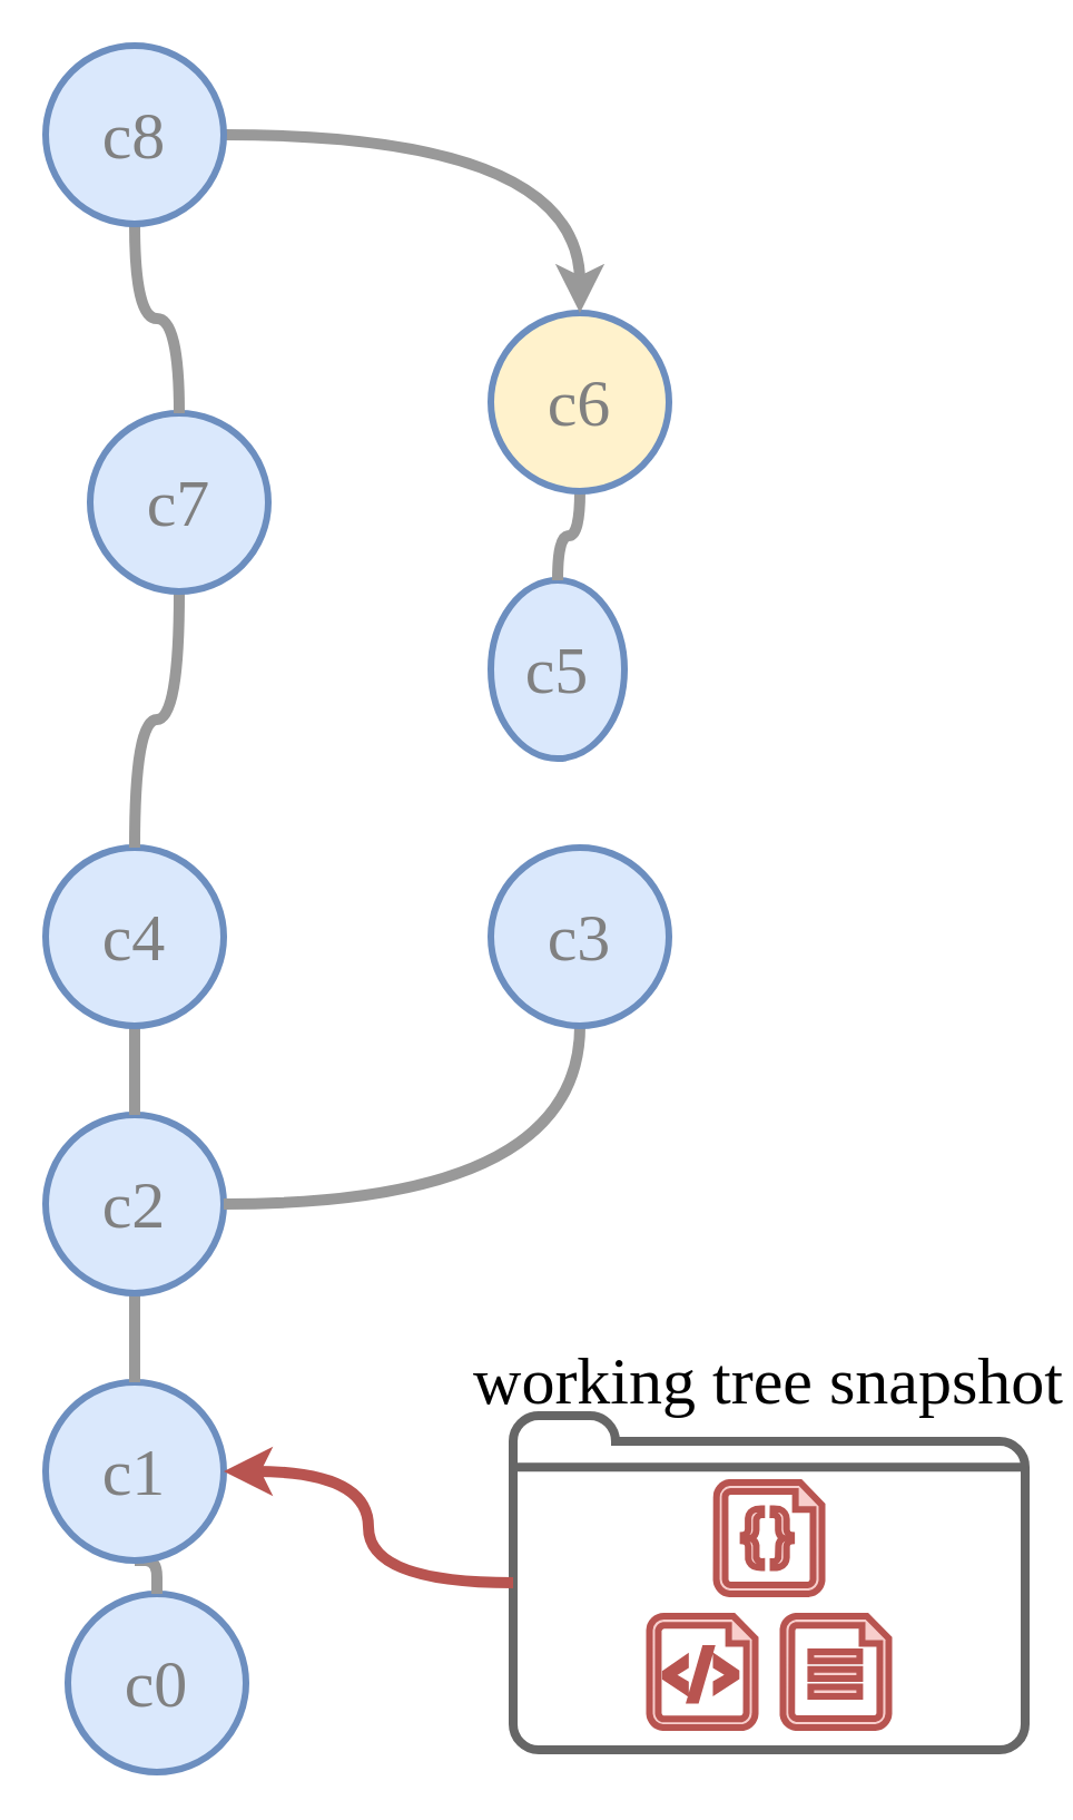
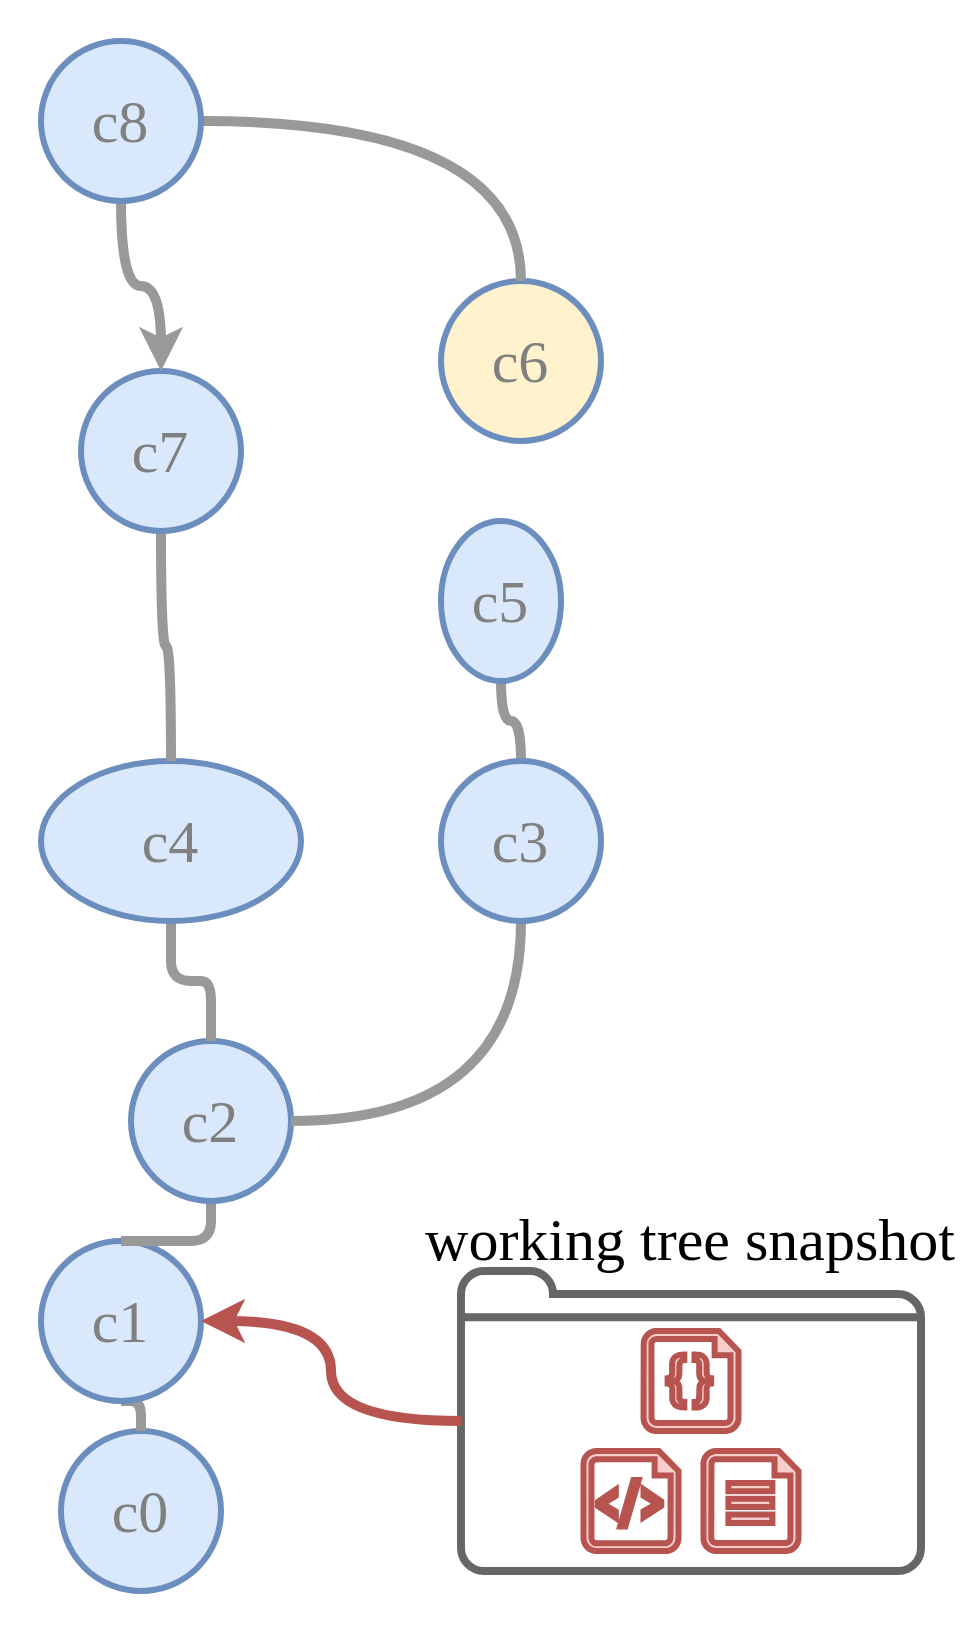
- <mxCell id="18" style="edgeStyle=orthogonalEdgeStyle;curved=1;orthogonalLoop=1;jettySize=auto;html=1;exitX=1;exitY=0.5;exitDx=0;exitDy=0;strokeColor=#999999;strokeWidth=5;endArrow=classic;endFill=0;" parent="1" source="19" target="14" edge="1"><mxGeometry relative="1" as="geometry" /></mxCell>
+ <mxCell id="18" style="edgeStyle=orthogonalEdgeStyle;curved=1;orthogonalLoop=1;jettySize=auto;html=1;exitX=1;exitY=0.5;exitDx=0;exitDy=0;strokeColor=#999999;strokeWidth=5;endArrow=none;endFill=0;" parent="1" source="19" target="14" edge="1"><mxGeometry relative="1" as="geometry" /></mxCell>
- <mxCell id="17" style="edgeStyle=orthogonalEdgeStyle;curved=1;orthogonalLoop=1;jettySize=auto;html=1;exitX=0.5;exitY=1;exitDx=0;exitDy=0;entryX=0.5;entryY=0;entryDx=0;entryDy=0;strokeColor=#999999;strokeWidth=5;endArrow=none;endFill=0;" parent="1" source="19" target="16" edge="1"><mxGeometry relative="1" as="geometry" /></mxCell>
+ <mxCell id="17" style="edgeStyle=orthogonalEdgeStyle;curved=1;orthogonalLoop=1;jettySize=auto;html=1;exitX=0.5;exitY=1;exitDx=0;exitDy=0;entryX=0.5;entryY=0;entryDx=0;entryDy=0;strokeColor=#999999;strokeWidth=5;endArrow=classic;endFill=0;" parent="1" source="19" target="16" edge="1"><mxGeometry relative="1" as="geometry" /></mxCell>
- <mxCell id="13" style="edgeStyle=orthogonalEdgeStyle;curved=1;orthogonalLoop=1;jettySize=auto;html=1;exitX=0.5;exitY=1;exitDx=0;exitDy=0;entryX=0.5;entryY=0;entryDx=0;entryDy=0;strokeColor=#999999;strokeWidth=5;endArrow=none;endFill=0;" parent="1" source="14" target="10" edge="1"><mxGeometry relative="1" as="geometry" /></mxCell>
+ <mxCell id="9" style="edgeStyle=orthogonalEdgeStyle;curved=1;orthogonalLoop=1;jettySize=auto;html=1;exitX=0.5;exitY=1;exitDx=0;exitDy=0;entryX=0.5;entryY=0;entryDx=0;entryDy=0;strokeColor=#999999;strokeWidth=5;endArrow=none;endFill=0;" parent="1" source="10" target="12" edge="1"><mxGeometry relative="1" as="geometry" /></mxCell>
- <mxCell id="8" value="&lt;span style=&quot;color: rgb(128, 128, 128); font-family: &amp;quot;Source Sans Pro&amp;quot;; font-size: 30px;&quot;&gt;c4&lt;/span&gt;" style="ellipse;whiteSpace=wrap;html=1;aspect=fixed;fillColor=#dae8fc;strokeColor=#6c8ebf;strokeWidth=3;" parent="1" vertex="1"><mxGeometry x="20" y="380" width="80" height="80" as="geometry" /></mxCell>
+ <mxCell id="8" value="&lt;span style=&quot;color: rgb(128, 128, 128); font-family: &amp;quot;Source Sans Pro&amp;quot;; font-size: 30px;&quot;&gt;c4&lt;/span&gt;" style="ellipse;whiteSpace=wrap;html=1;aspect=fixed;fillColor=#dae8fc;strokeColor=#6c8ebf;strokeWidth=3;" parent="1" vertex="1"><mxGeometry x="20" y="380" width="130" height="80" as="geometry" /></mxCell>
- <mxCell id="6" value="&lt;span style=&quot;color: rgb(128, 128, 128); font-family: &amp;quot;Source Sans Pro&amp;quot;; font-size: 30px;&quot;&gt;c2&lt;/span&gt;" style="ellipse;whiteSpace=wrap;html=1;aspect=fixed;fillColor=#dae8fc;strokeColor=#6c8ebf;strokeWidth=3;" parent="1" vertex="1"><mxGeometry x="20" y="500" width="80" height="80" as="geometry" /></mxCell>
+ <mxCell id="6" value="&lt;span style=&quot;color: rgb(128, 128, 128); font-family: &amp;quot;Source Sans Pro&amp;quot;; font-size: 30px;&quot;&gt;c2&lt;/span&gt;" style="ellipse;whiteSpace=wrap;html=1;aspect=fixed;fillColor=#dae8fc;strokeColor=#6c8ebf;strokeWidth=3;" parent="1" vertex="1"><mxGeometry x="65" y="520" width="80" height="80" as="geometry" /></mxCell>
